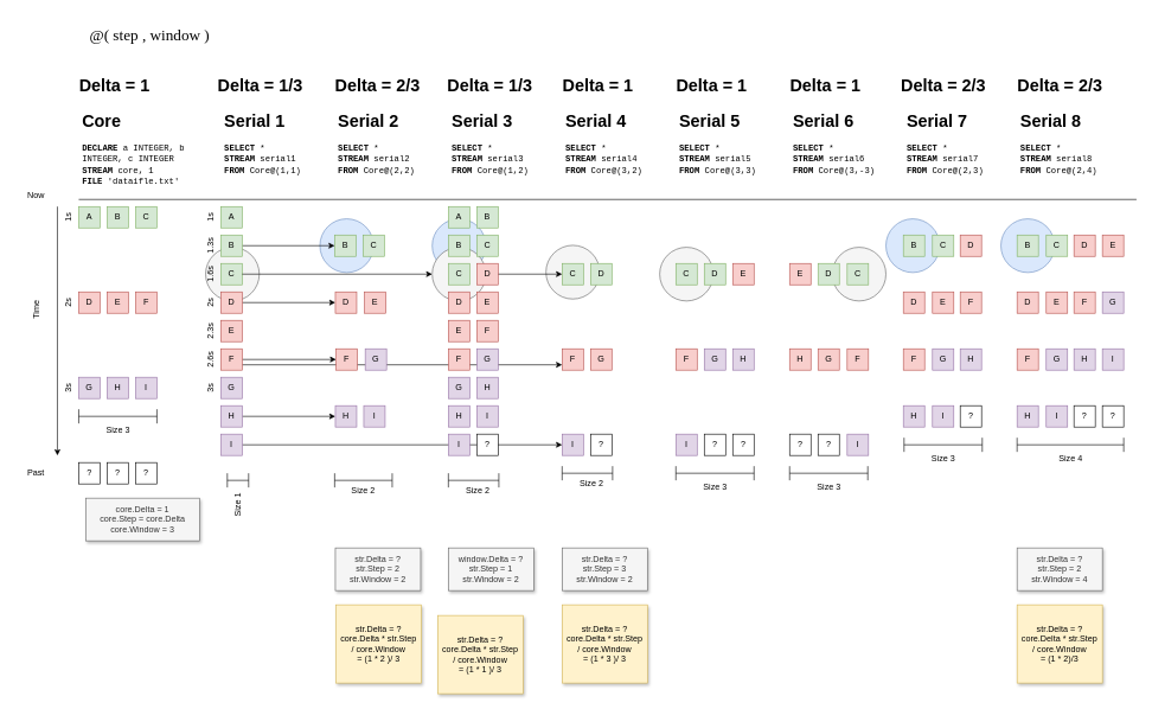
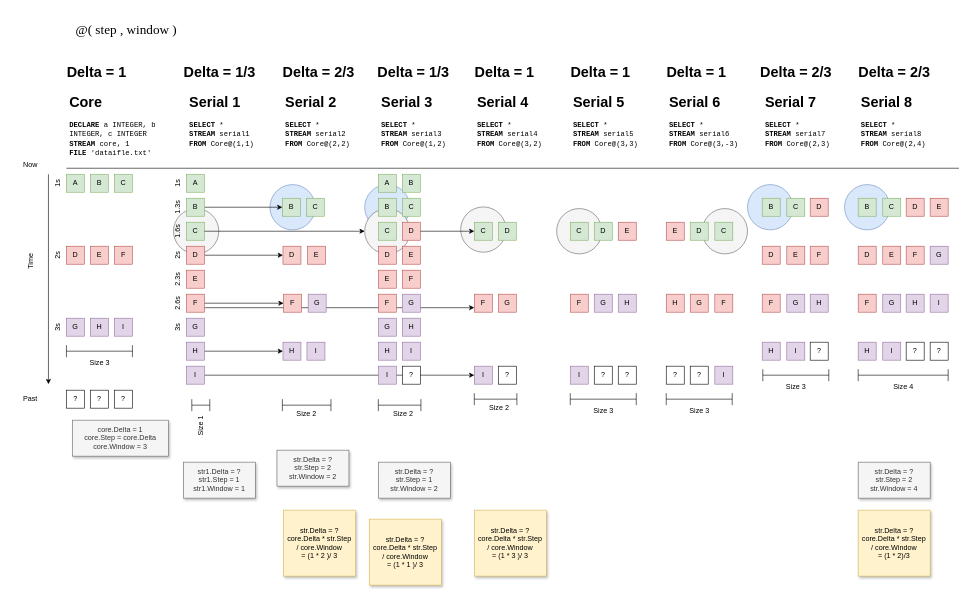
+ <mxCell id="170" value="str1.Delta = ?&lt;br&gt;str1.Step&amp;nbsp;= 1&lt;br&gt;str1.Window = 1" style="text;html=1;strokeColor=#666666;fillColor=#f5f5f5;align=center;verticalAlign=middle;whiteSpace=wrap;rounded=0;fontColor=#333333;shadow=1;perimeterSpacing=0;" parent="1" vertex="1"><mxGeometry x="305" y="770" width="120" height="60" as="geometry" /></mxCell>
- <mxCell id="171" value="str.Delta = ?&lt;br&gt;str.Step&amp;nbsp;= 2&lt;br&gt;str.Window = 2" style="text;html=1;strokeColor=#666666;fillColor=#f5f5f5;align=center;verticalAlign=middle;whiteSpace=wrap;rounded=0;fontColor=#333333;shadow=1;perimeterSpacing=0;" parent="1" vertex="1"><mxGeometry x="471" y="770" width="120" height="60" as="geometry" /></mxCell>
+ <mxCell id="171" value="str.Delta = ?&lt;br&gt;str.Step&amp;nbsp;= 2&lt;br&gt;str.Window = 2" style="text;html=1;strokeColor=#666666;fillColor=#f5f5f5;align=center;verticalAlign=middle;whiteSpace=wrap;rounded=0;fontColor=#333333;shadow=1;perimeterSpacing=0;" parent="1" vertex="1"><mxGeometry x="461" y="750" width="120" height="60" as="geometry" /></mxCell>
- <mxCell id="174" value="window.Delta = ?&lt;br&gt;str.Step&amp;nbsp;= 1&lt;br&gt;str.Window = 2" style="text;html=1;strokeColor=#666666;fillColor=#f5f5f5;align=center;verticalAlign=middle;whiteSpace=wrap;rounded=0;fontColor=#333333;shadow=1;perimeterSpacing=0;" parent="1" vertex="1"><mxGeometry x="630" y="770" width="120" height="60" as="geometry" /></mxCell>
+ <mxCell id="174" value="str.Delta = ?&lt;br&gt;str.Step&amp;nbsp;= 1&lt;br&gt;str.Window = 2" style="text;html=1;strokeColor=#666666;fillColor=#f5f5f5;align=center;verticalAlign=middle;whiteSpace=wrap;rounded=0;fontColor=#333333;shadow=1;perimeterSpacing=0;" parent="1" vertex="1"><mxGeometry x="630" y="770" width="120" height="60" as="geometry" /></mxCell>
- <mxCell id="176" value="str.Delta = ?&lt;br&gt;str.Step&amp;nbsp;= 3&lt;br&gt;str.Window = 2" style="text;html=1;strokeColor=#666666;fillColor=#f5f5f5;align=center;verticalAlign=middle;whiteSpace=wrap;rounded=0;fontColor=#333333;shadow=1;perimeterSpacing=0;" parent="1" vertex="1"><mxGeometry x="790" y="770" width="120" height="60" as="geometry" /></mxCell>
